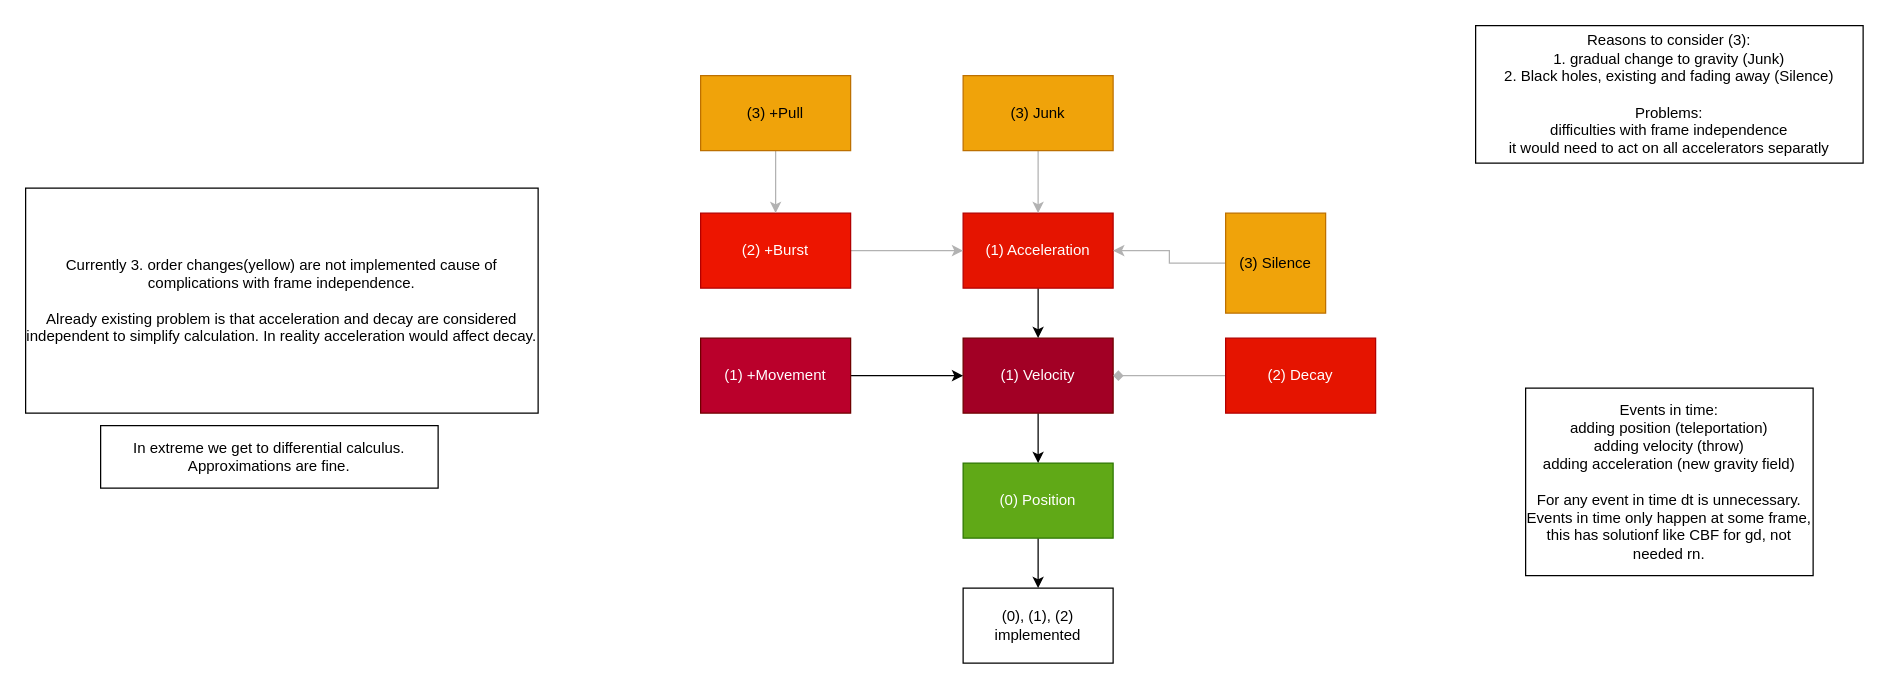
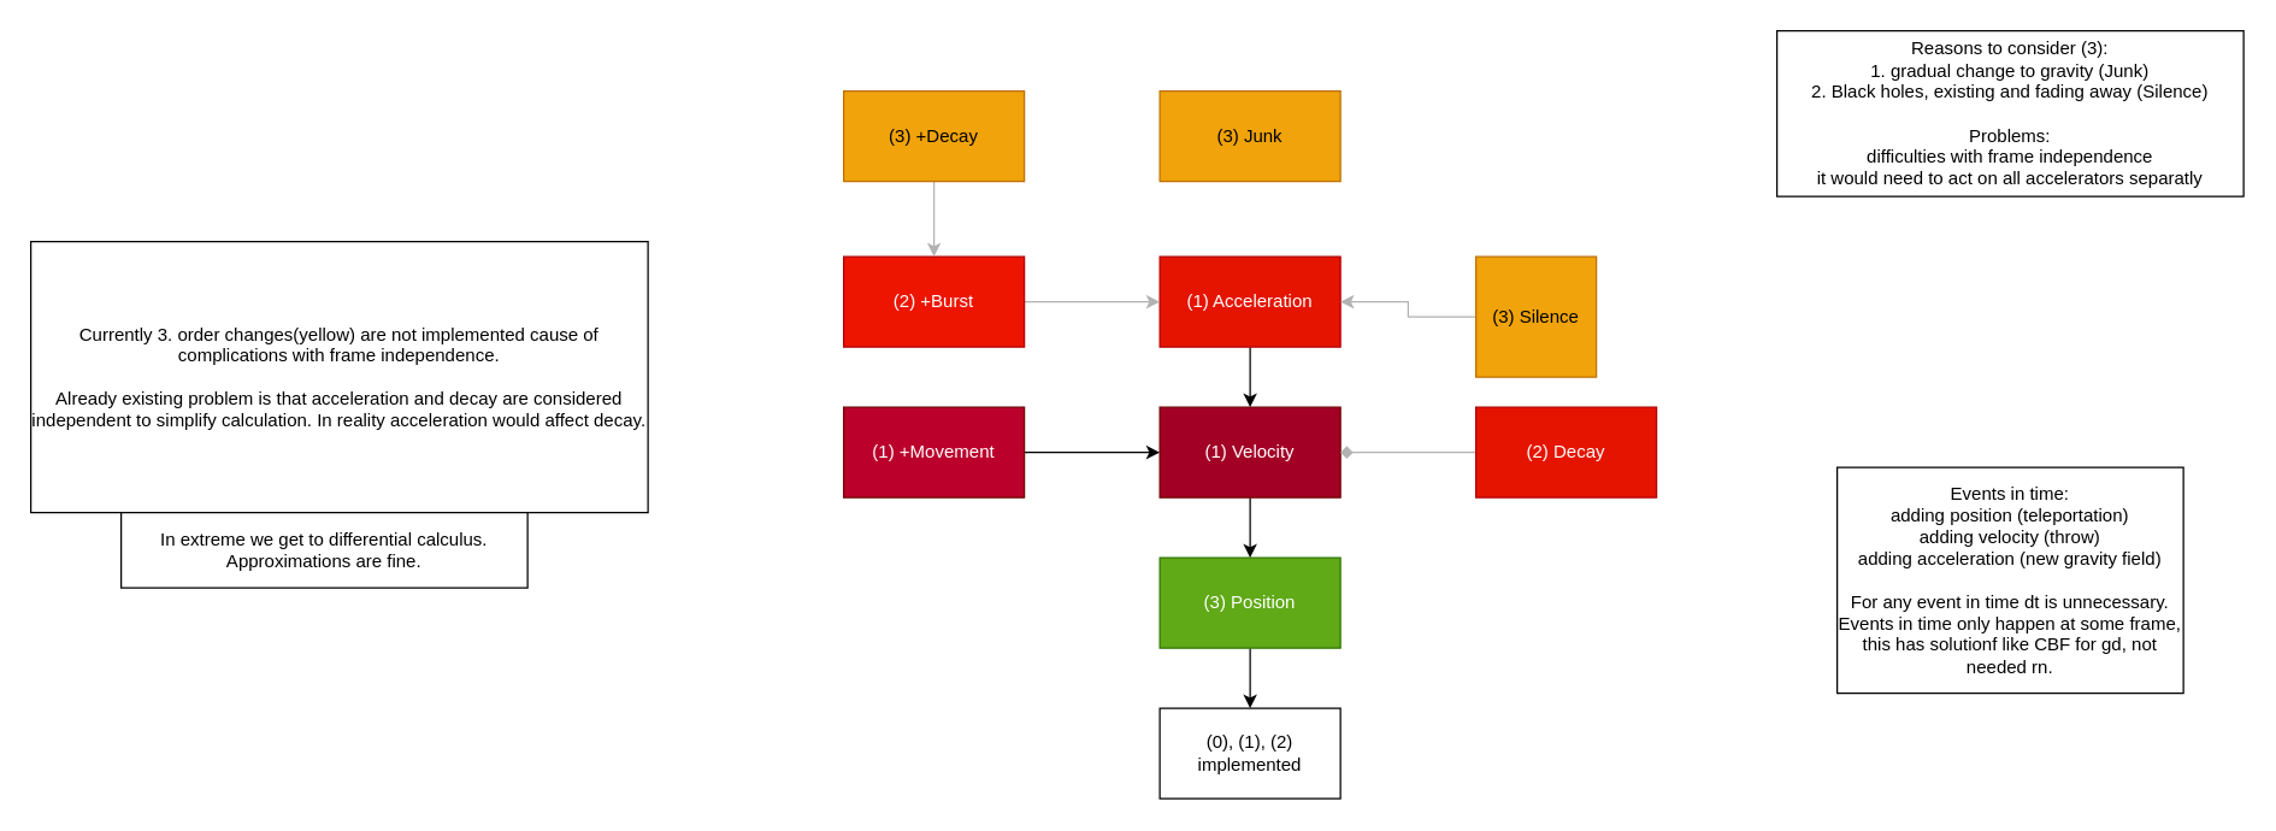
- <mxCell id="17" value="(3) +Pull" style="rounded=0;whiteSpace=wrap;html=1;fillColor=#f0a30a;fontColor=#000000;strokeColor=#BD7000;" parent="1" vertex="1"><mxGeometry x="560" y="60" width="120" height="60" as="geometry" /></mxCell>
+ <mxCell id="17" value="(3) +Decay" style="rounded=0;whiteSpace=wrap;html=1;fillColor=#f0a30a;fontColor=#000000;strokeColor=#BD7000;" parent="1" vertex="1"><mxGeometry x="560" y="60" width="120" height="60" as="geometry" /></mxCell>
- <mxCell id="14" style="edgeStyle=orthogonalEdgeStyle;rounded=0;orthogonalLoop=1;jettySize=auto;html=1;strokeColor=#B2B2B2;" parent="1" source="15" target="9" edge="1"><mxGeometry relative="1" as="geometry" /></mxCell>
- <mxCell id="20" value="Currently 3. order changes(yellow) are not implemented cause of complications with frame independence.&lt;br&gt;&lt;br&gt;Already existing problem is that acceleration and decay are considered independent to simplify calculation. In reality acceleration would affect decay." style="rounded=0;whiteSpace=wrap;html=1;" parent="1" vertex="1"><mxGeometry x="20" y="150" width="410" height="180" as="geometry" /></mxCell>
+ <mxCell id="20" value="Currently 3. order changes(yellow) are not implemented cause of complications with frame independence.&lt;br&gt;&lt;br&gt;Already existing problem is that acceleration and decay are considered independent to simplify calculation. In reality acceleration would affect decay." style="rounded=0;whiteSpace=wrap;html=1;" parent="1" vertex="1"><mxGeometry x="20" y="160" width="410" height="180" as="geometry" /></mxCell>
- <mxCell id="3" value="(0) Position" style="rounded=0;whiteSpace=wrap;html=1;fillColor=#60a917;fontColor=#ffffff;strokeColor=#2D7600;" parent="1" vertex="1"><mxGeometry x="770" y="370" width="120" height="60" as="geometry" /></mxCell>
+ <mxCell id="3" value="(3) Position" style="rounded=0;whiteSpace=wrap;html=1;fillColor=#60a917;fontColor=#ffffff;strokeColor=#2D7600;" parent="1" vertex="1"><mxGeometry x="770" y="370" width="120" height="60" as="geometry" /></mxCell>
